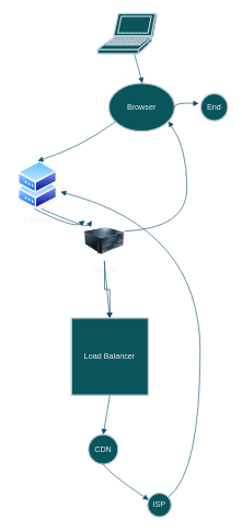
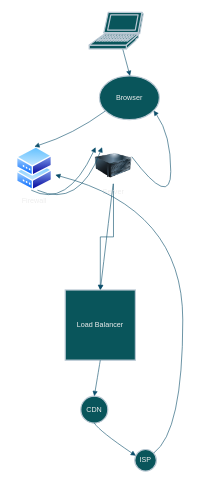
- <mxCell id="20" value="" style="curved=1;startArrow=none;endArrow=block;exitX=1;exitY=0.5;entryX=-0.073;entryY=0.366;labelBackgroundColor=none;strokeColor=#0B4D6A;fontColor=default;exitDx=0;exitDy=0;entryDx=0;entryDy=0;entryPerimeter=0;" parent="1" source="3" target="10" edge="1"><mxGeometry relative="1" as="geometry"><Array as="points"><mxPoint x="265" y="155" /></Array></mxGeometry></mxCell>
- <mxCell id="10" value="End" style="ellipse;aspect=fixed;strokeWidth=2;whiteSpace=wrap;labelBackgroundColor=none;fillColor=#09555B;strokeColor=#BAC8D3;fontColor=#EEEEEE;" parent="1" vertex="1"><mxGeometry x="305" y="142" width="41" height="41" as="geometry" /></mxCell>
- <mxCell id="5" value="Server" style="aspect=fixed;strokeWidth=2;whiteSpace=wrap;shape=image;labelBackgroundColor=none;verticalAlign=top;verticalLabelPosition=bottom;html=1;image=img/lib/clip_art/computers/Server_128x128.png;fillColor=#09555B;strokeColor=#BAC8D3;fontColor=#EEEEEE;" parent="1" vertex="1"><mxGeometry x="128" y="335" width="61" height="61" as="geometry" /></mxCell>
+ <mxCell id="5" value="Server" style="aspect=fixed;strokeWidth=2;whiteSpace=wrap;shape=image;labelBackgroundColor=none;verticalAlign=top;verticalLabelPosition=bottom;html=1;image=img/lib/clip_art/computers/Server_128x128.png;fillColor=#09555B;strokeColor=#BAC8D3;fontColor=#EEEEEE;" parent="1" vertex="1"><mxGeometry x="158" y="245" width="61" height="61" as="geometry" /></mxCell>
